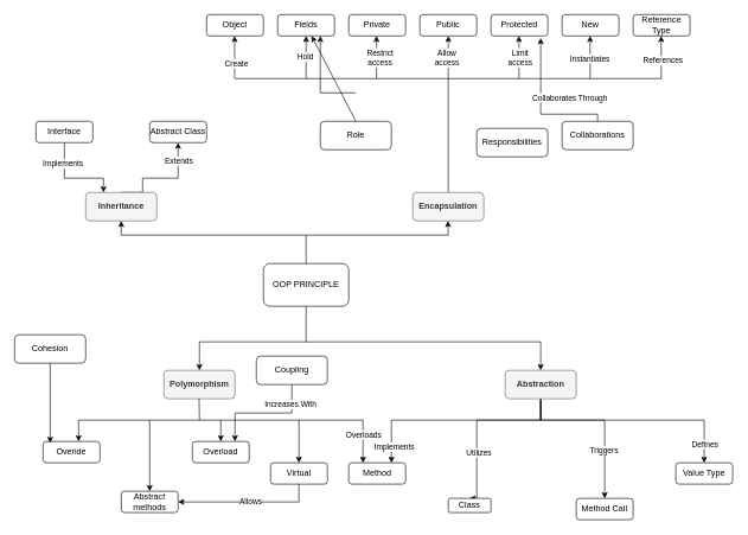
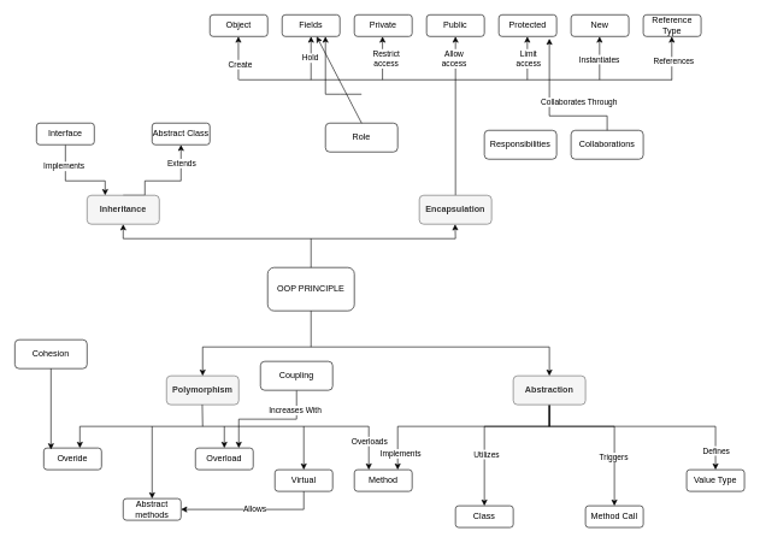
- <mxCell id="31" value="Collaborations" style="rounded=1;whiteSpace=wrap;html=1;" vertex="1" parent="1"><mxGeometry x="790" y="170" width="100" height="40" as="geometry" /></mxCell>
+ <mxCell id="31" value="Collaborations" style="rounded=1;whiteSpace=wrap;html=1;" vertex="1" parent="1"><mxGeometry x="790" y="180" width="100" height="40" as="geometry" /></mxCell>
- <mxCell id="79" value="Class" style="rounded=1;whiteSpace=wrap;html=1;" vertex="1" parent="1"><mxGeometry x="630" y="700" width="60" height="20" as="geometry" /></mxCell>
+ <mxCell id="79" value="Class" style="rounded=1;whiteSpace=wrap;html=1;" vertex="1" parent="1"><mxGeometry x="630" y="700" width="80" height="30" as="geometry" /></mxCell>
